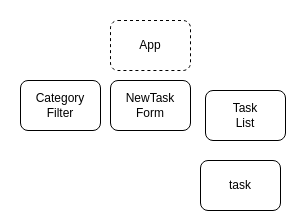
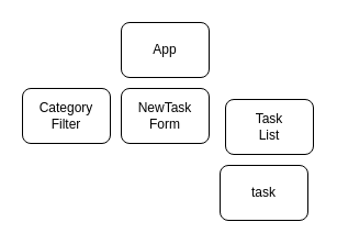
- <mxCell id="2" value="App" style="rounded=1;whiteSpace=wrap;html=1;dashed=1;" vertex="1" parent="1"><mxGeometry x="110" y="20" width="80" height="50" as="geometry" /></mxCell>
+ <mxCell id="2" value="App" style="rounded=1;whiteSpace=wrap;html=1;" vertex="1" parent="1"><mxGeometry x="110" y="20" width="80" height="50" as="geometry" /></mxCell>
- <mxCell id="6" value="task" style="rounded=1;whiteSpace=wrap;html=1;" vertex="1" parent="1"><mxGeometry x="200" y="160" width="80" height="50" as="geometry" /></mxCell>
+ <mxCell id="6" value="task" style="rounded=1;whiteSpace=wrap;html=1;" vertex="1" parent="1"><mxGeometry x="200" y="150" width="80" height="50" as="geometry" /></mxCell>
